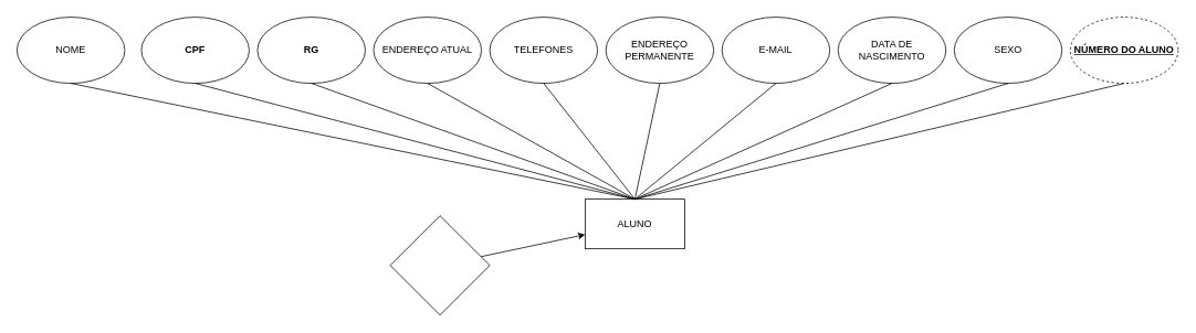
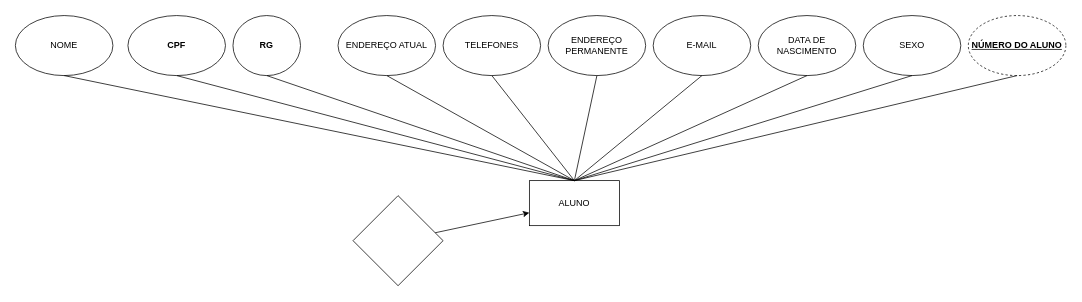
- <mxCell id="12" value="&lt;b&gt;RG&lt;/b&gt;" style="ellipse;whiteSpace=wrap;html=1;" vertex="1" parent="1"><mxGeometry x="310" y="20" width="130" height="80" as="geometry" /></mxCell>
+ <mxCell id="12" value="&lt;b&gt;RG&lt;/b&gt;" style="ellipse;whiteSpace=wrap;html=1;" vertex="1" parent="1"><mxGeometry x="310" y="20" width="90" height="80" as="geometry" /></mxCell>
